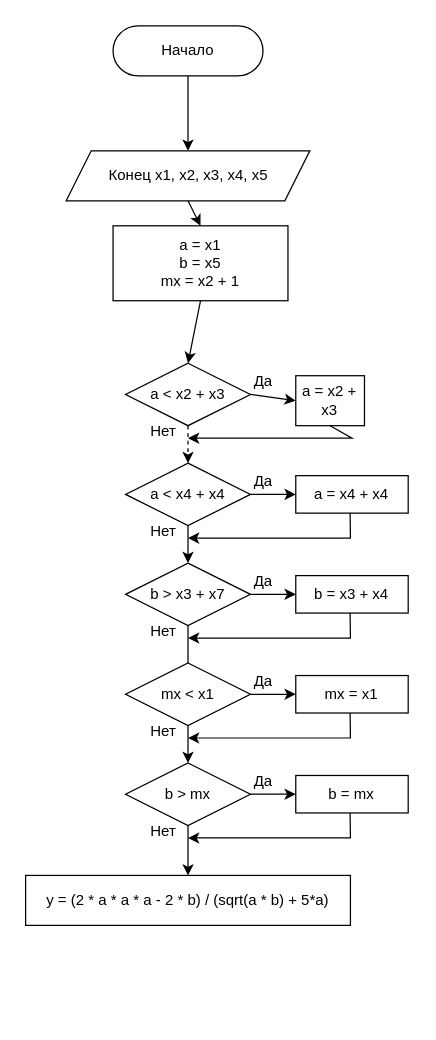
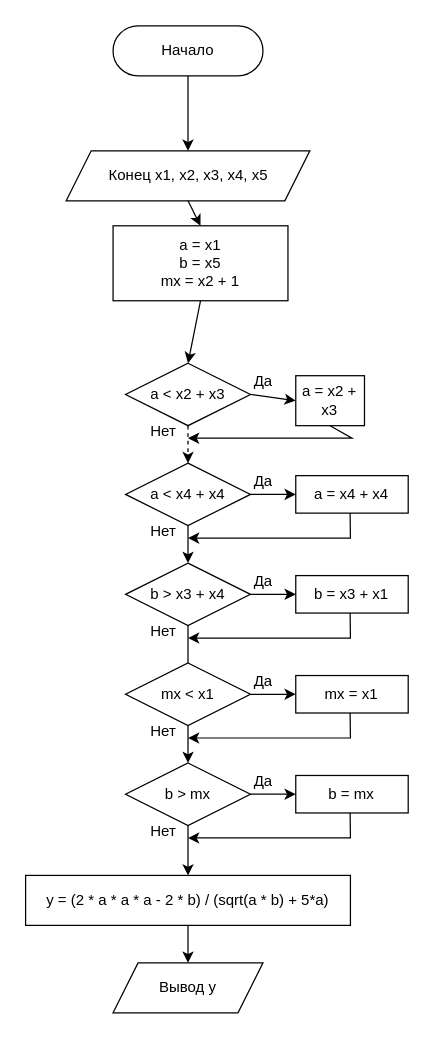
- <mxCell id="17" value="b &amp;gt; x3 + x7" style="rhombus;whiteSpace=wrap;html=1;" vertex="1" parent="1"><mxGeometry x="100" y="450" width="100" height="50" as="geometry" /></mxCell>
+ <mxCell id="17" value="b &amp;gt; x3 + x4" style="rhombus;whiteSpace=wrap;html=1;" vertex="1" parent="1"><mxGeometry x="100" y="450" width="100" height="50" as="geometry" /></mxCell>
- <mxCell id="18" value="b = x3 + x4" style="rounded=0;whiteSpace=wrap;html=1;" vertex="1" parent="1"><mxGeometry x="236.25" y="460" width="90" height="30" as="geometry" /></mxCell>
+ <mxCell id="18" value="b = x3 + x1" style="rounded=0;whiteSpace=wrap;html=1;" vertex="1" parent="1"><mxGeometry x="236.25" y="460" width="90" height="30" as="geometry" /></mxCell>
+ <mxCell id="26" value="" style="endArrow=classic;html=1;rounded=0;exitX=0.5;exitY=1;exitDx=0;exitDy=0;entryX=0.5;entryY=0;entryDx=0;entryDy=0;" edge="1" source="25" target="7" parent="1"><mxGeometry width="50" height="50" relative="1" as="geometry"><mxPoint x="-193.75" y="820" as="sourcePoint" /><mxPoint x="-143.75" y="770" as="targetPoint" /></mxGeometry></mxCell>
+ <mxCell id="7" value="Вывод y" style="shape=parallelogram;perimeter=parallelogramPerimeter;whiteSpace=wrap;html=1;fixedSize=1;" vertex="1" parent="1"><mxGeometry x="90" y="770" width="120" height="40" as="geometry" /></mxCell>
